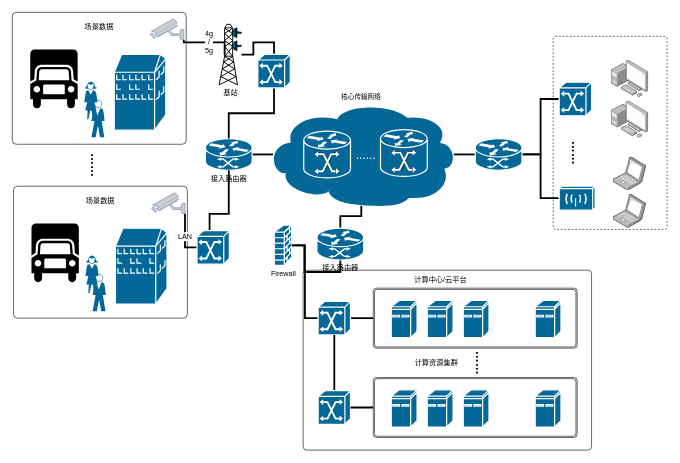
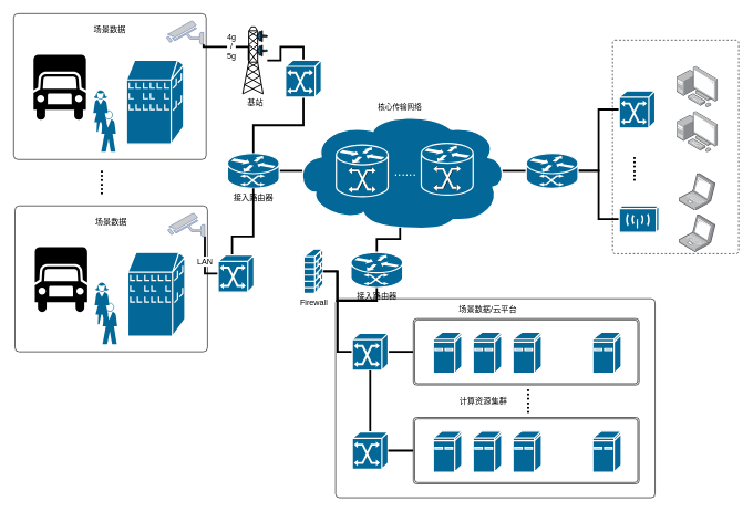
- <mxCell id="64" value="计算中心/云平台" style="text;html=1;align=center;verticalAlign=middle;resizable=0;points=[];autosize=1;strokeColor=none;fillColor=none;fontSize=12;fontColor=#000000;" vertex="1" parent="1"><mxGeometry x="678.5" y="452" width="110" height="30" as="geometry" /></mxCell>
+ <mxCell id="64" value="场景数据/云平台" style="text;html=1;align=center;verticalAlign=middle;resizable=0;points=[];autosize=1;strokeColor=none;fillColor=none;fontSize=12;fontColor=#000000;" vertex="1" parent="1"><mxGeometry x="678.5" y="452" width="110" height="30" as="geometry" /></mxCell>
